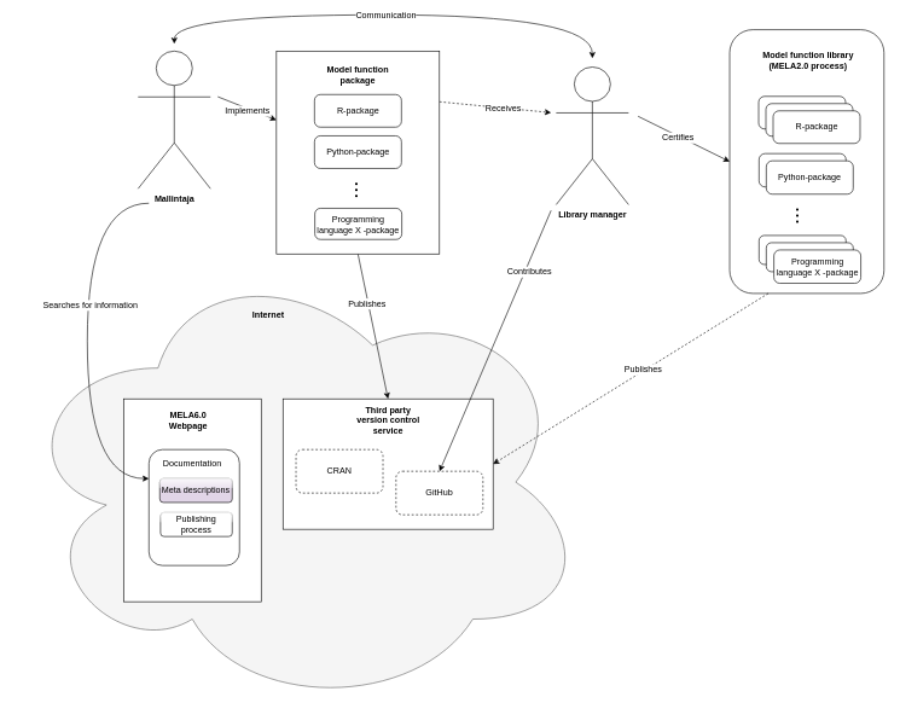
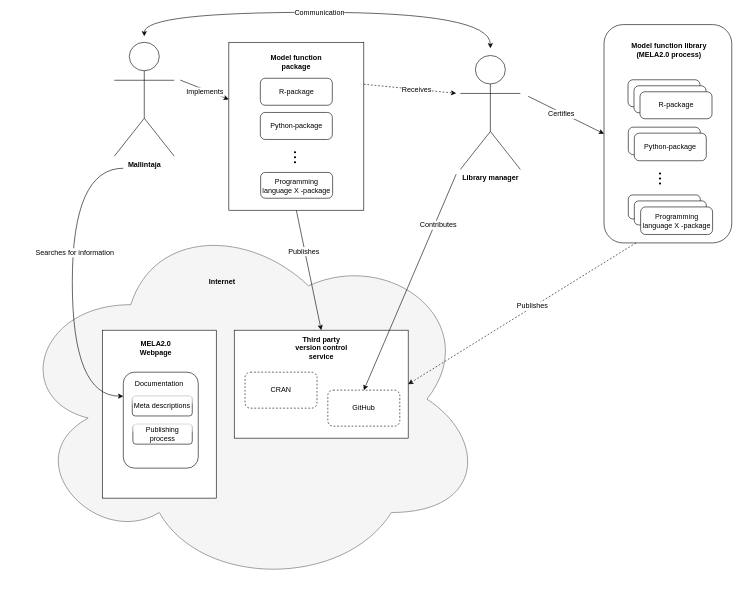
- <mxCell id="48" value="Internet" style="text;html=1;strokeColor=none;fillColor=none;align=center;verticalAlign=middle;whiteSpace=wrap;rounded=0;glass=1;fontStyle=1" parent="1" vertex="1"><mxGeometry x="350" y="424" width="40" height="20" as="geometry" /></mxCell>
+ <mxCell id="48" value="Internet" style="text;html=1;strokeColor=none;fillColor=none;align=center;verticalAlign=middle;whiteSpace=wrap;rounded=0;glass=1;fontStyle=1" parent="1" vertex="1"><mxGeometry x="350" y="459" width="40" height="20" as="geometry" /></mxCell>
- <mxCell id="16" value="MELA6.0 Webpage" style="text;html=1;strokeColor=none;fillColor=none;align=center;verticalAlign=middle;whiteSpace=wrap;rounded=0;fontStyle=1" parent="1" vertex="1"><mxGeometry x="210" y="570" width="99" height="20" as="geometry" /></mxCell>
+ <mxCell id="16" value="MELA2.0 Webpage" style="text;html=1;strokeColor=none;fillColor=none;align=center;verticalAlign=middle;whiteSpace=wrap;rounded=0;fontStyle=1" parent="1" vertex="1"><mxGeometry x="210" y="570" width="99" height="20" as="geometry" /></mxCell>
- <mxCell id="46" value="Meta descriptions" style="rounded=1;whiteSpace=wrap;html=1;glass=1;fillColor=#e1d5e7;" parent="1" vertex="1"><mxGeometry x="220" y="660" width="100" height="33" as="geometry" /></mxCell>
+ <mxCell id="46" value="Meta descriptions" style="rounded=1;whiteSpace=wrap;html=1;glass=1;" parent="1" vertex="1"><mxGeometry x="220" y="660" width="100" height="33" as="geometry" /></mxCell>
